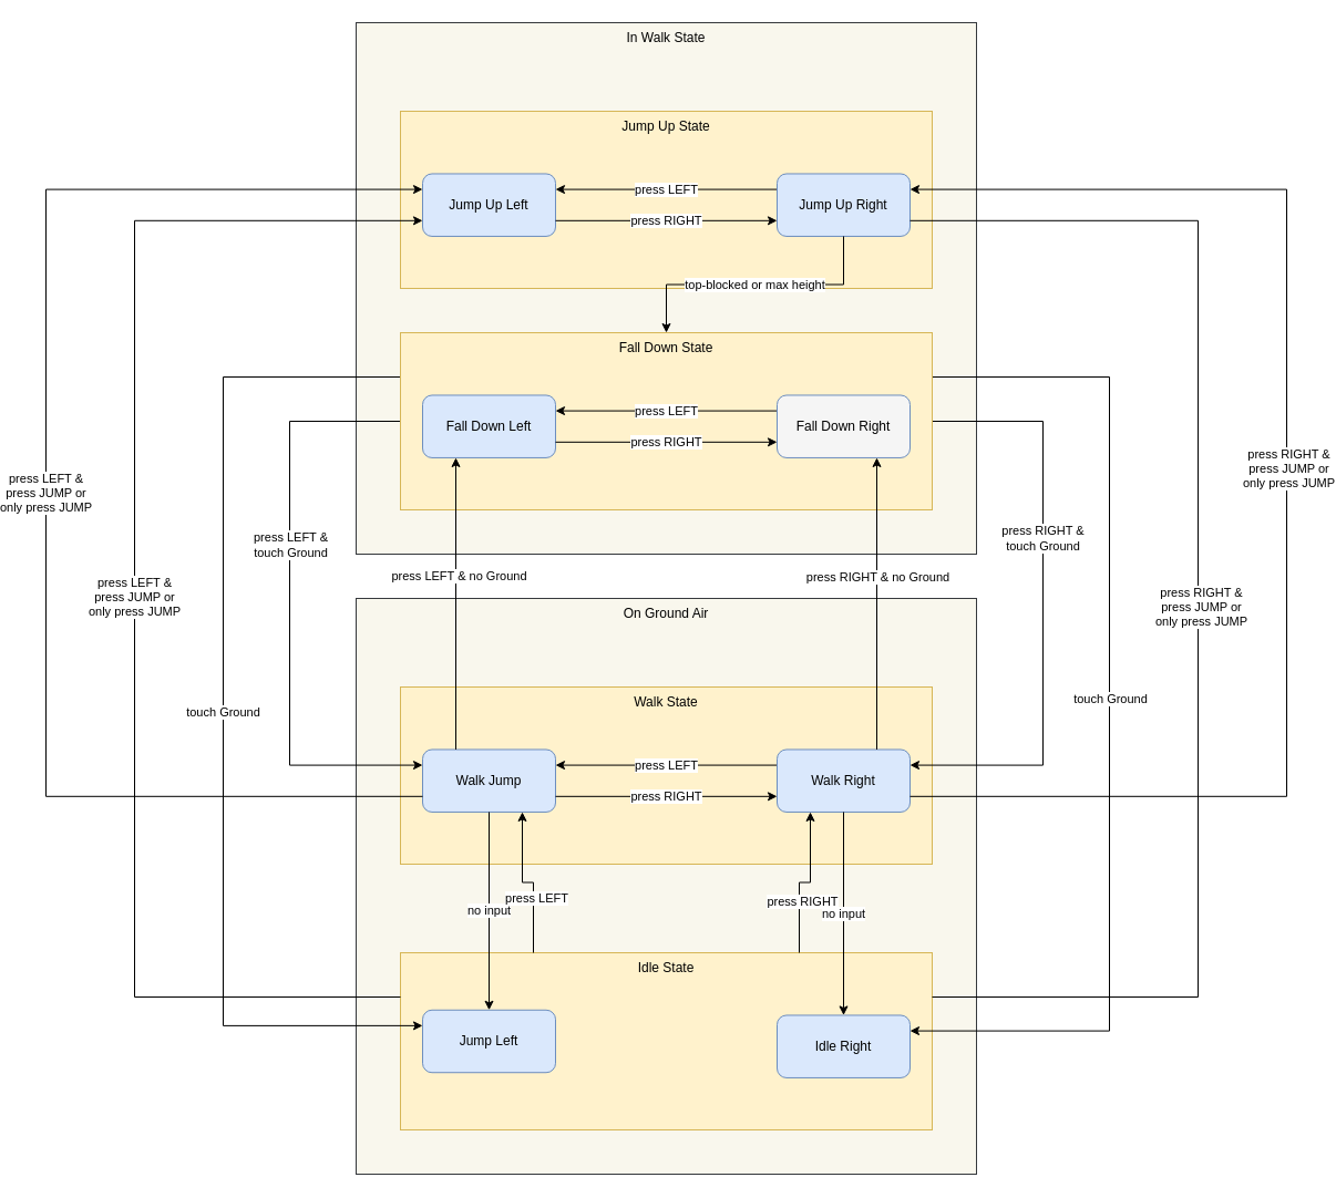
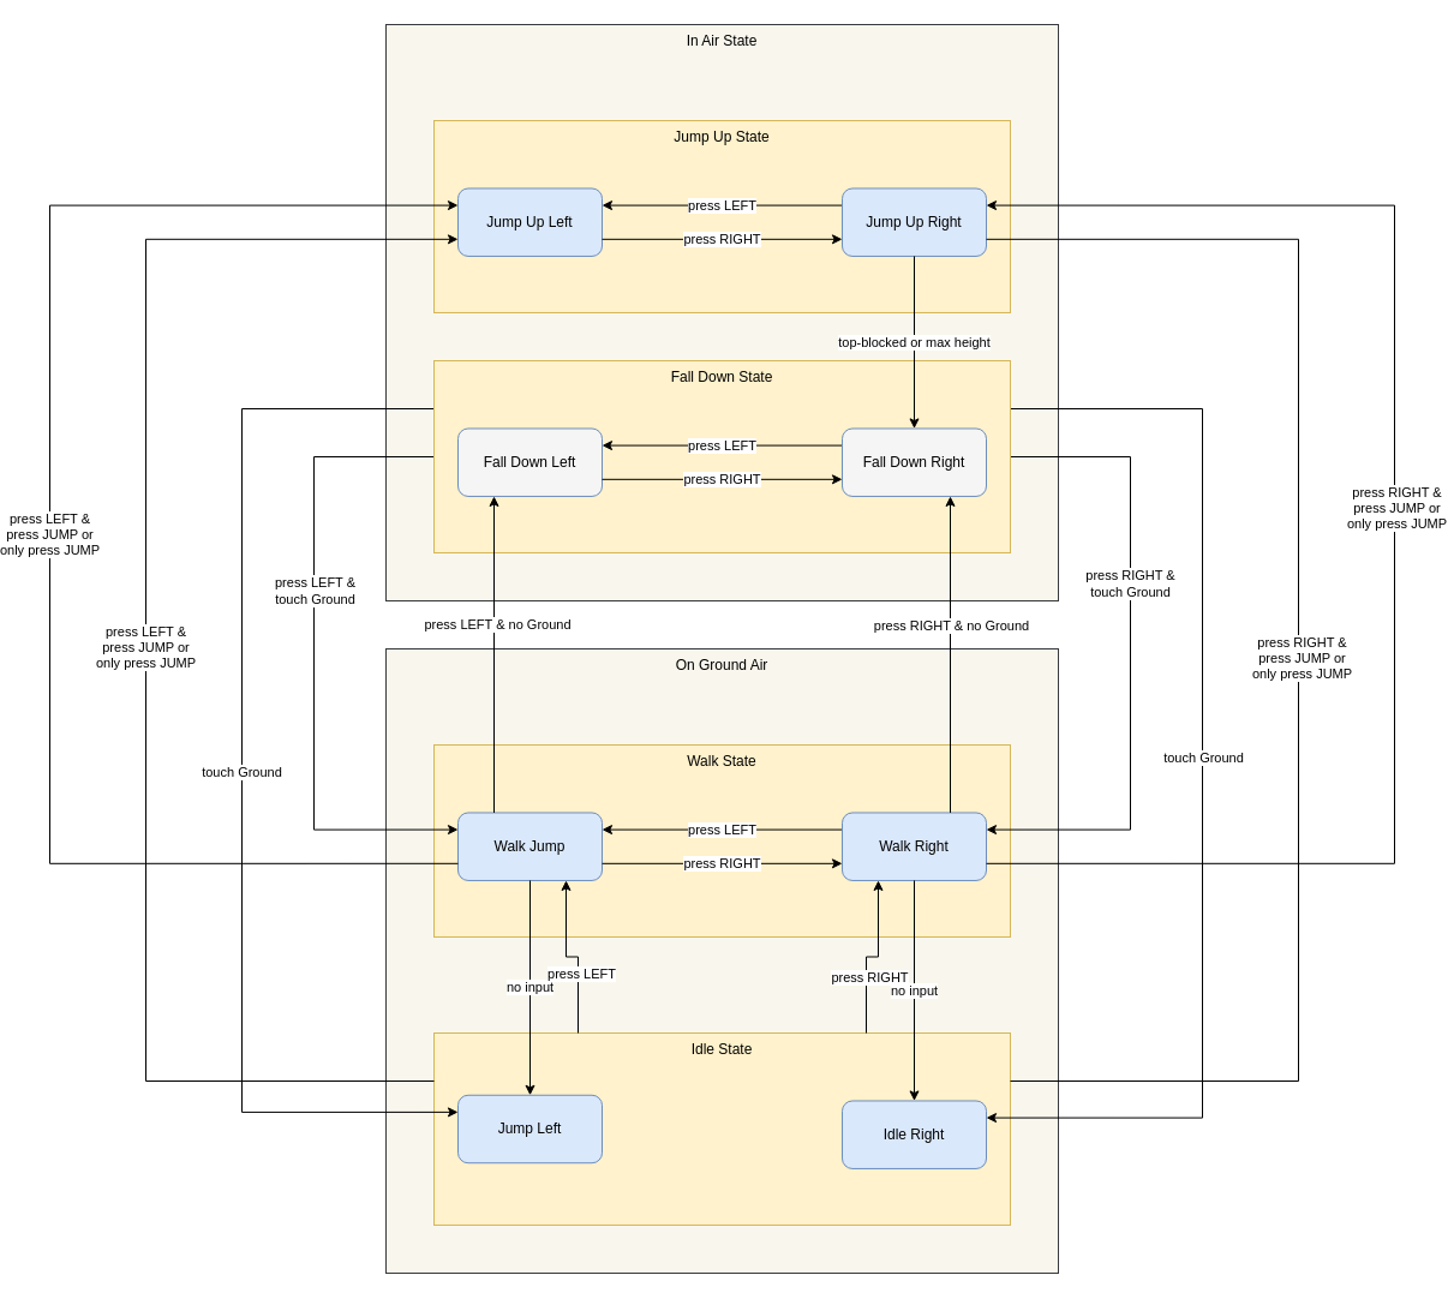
- <mxCell id="2" value="In Walk State" style="rounded=0;whiteSpace=wrap;html=1;fillColor=#f9f7ed;strokeColor=#36393d;verticalAlign=top;" vertex="1" parent="1"><mxGeometry x="300" y="20" width="560" height="480" as="geometry" /></mxCell>
+ <mxCell id="2" value="In Air State" style="rounded=0;whiteSpace=wrap;html=1;fillColor=#f9f7ed;strokeColor=#36393d;verticalAlign=top;" vertex="1" parent="1"><mxGeometry x="300" y="20" width="560" height="480" as="geometry" /></mxCell>
- <mxCell id="44" value="top-blocked or max height" style="edgeStyle=orthogonalEdgeStyle;rounded=0;orthogonalLoop=1;jettySize=auto;html=1;exitX=0.5;exitY=1;exitDx=0;exitDy=0;" edge="1" parent="1" source="24" target="39"><mxGeometry relative="1" as="geometry" /></mxCell>
+ <mxCell id="44" value="top-blocked or max height" style="edgeStyle=orthogonalEdgeStyle;rounded=0;orthogonalLoop=1;jettySize=auto;html=1;exitX=0.5;exitY=1;exitDx=0;exitDy=0;entryX=0.5;entryY=0;entryDx=0;entryDy=0;" edge="1" parent="1" source="24" target="42"><mxGeometry relative="1" as="geometry" /></mxCell>
- <mxCell id="40" value="Fall Down Left" style="rounded=1;whiteSpace=wrap;html=1;fillColor=#dae8fc;strokeColor=#6c8ebf;" vertex="1" parent="38"><mxGeometry x="20" y="56.471" width="120" height="56.471" as="geometry" /></mxCell>
+ <mxCell id="40" value="Fall Down Left" style="rounded=1;whiteSpace=wrap;html=1;fillColor=#f5f5f5;strokeColor=#6c8ebf;" vertex="1" parent="38"><mxGeometry x="20" y="56.471" width="120" height="56.471" as="geometry" /></mxCell>
